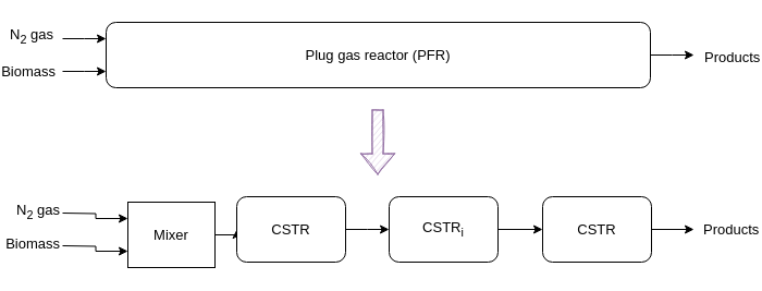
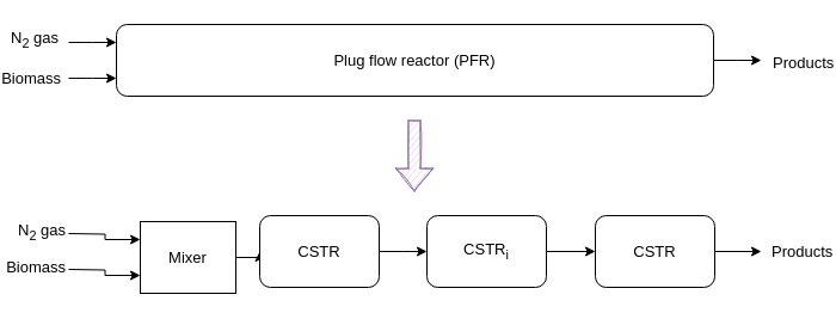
- <mxCell id="8" value="Plug gas reactor (PFR)" style="rounded=1;whiteSpace=wrap;html=1;shadow=0;sketch=0;fillColor=#ffffff;fontSize=13;" parent="1" vertex="1"><mxGeometry x="60" y="20" width="500" height="60" as="geometry" /></mxCell>
+ <mxCell id="8" value="Plug flow reactor (PFR)" style="rounded=1;whiteSpace=wrap;html=1;shadow=0;sketch=0;fillColor=#ffffff;fontSize=13;" parent="1" vertex="1"><mxGeometry x="60" y="20" width="500" height="60" as="geometry" /></mxCell>
